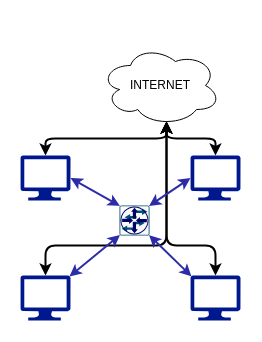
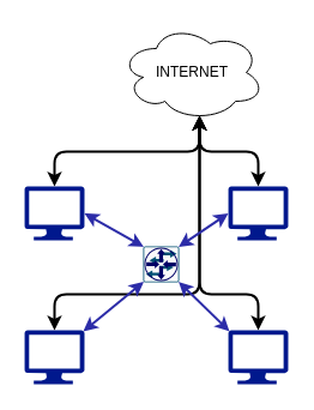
- <mxCell id="6" value="INTERNET" style="ellipse;shape=cloud;whiteSpace=wrap;html=1;" parent="1" vertex="1"><mxGeometry x="100" y="45" width="120" height="80" as="geometry" /></mxCell>
+ <mxCell id="6" value="INTERNET" style="ellipse;shape=cloud;whiteSpace=wrap;html=1;" parent="1" vertex="1"><mxGeometry x="100" y="20" width="120" height="80" as="geometry" /></mxCell>
